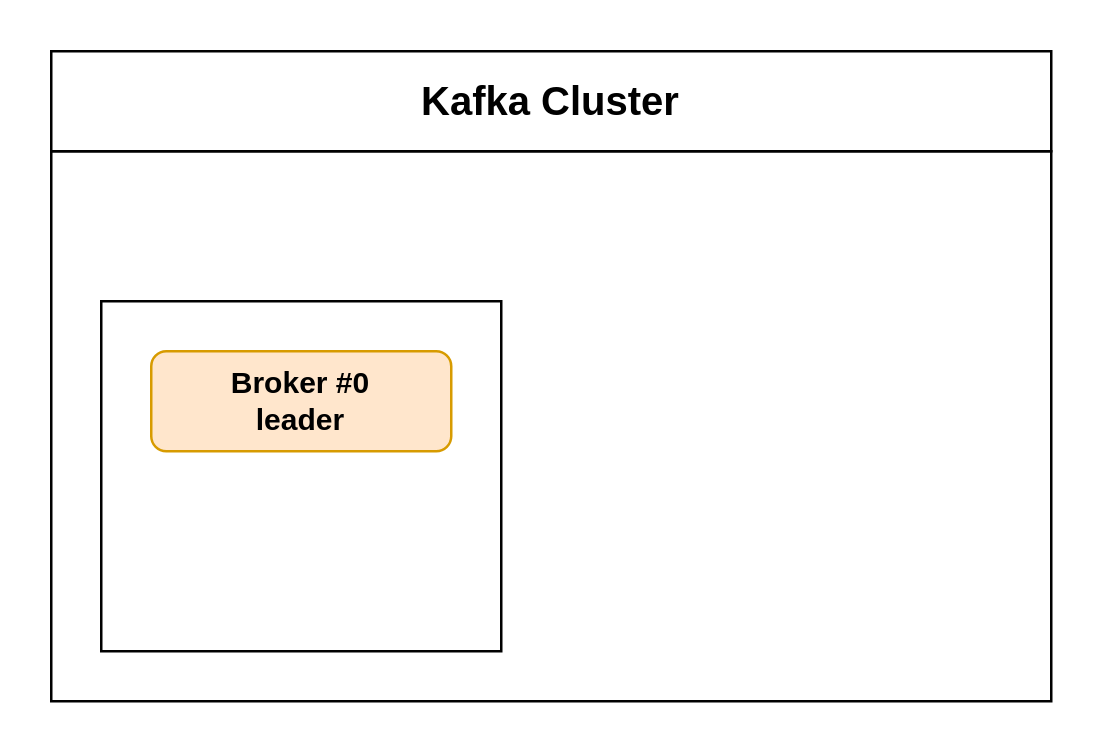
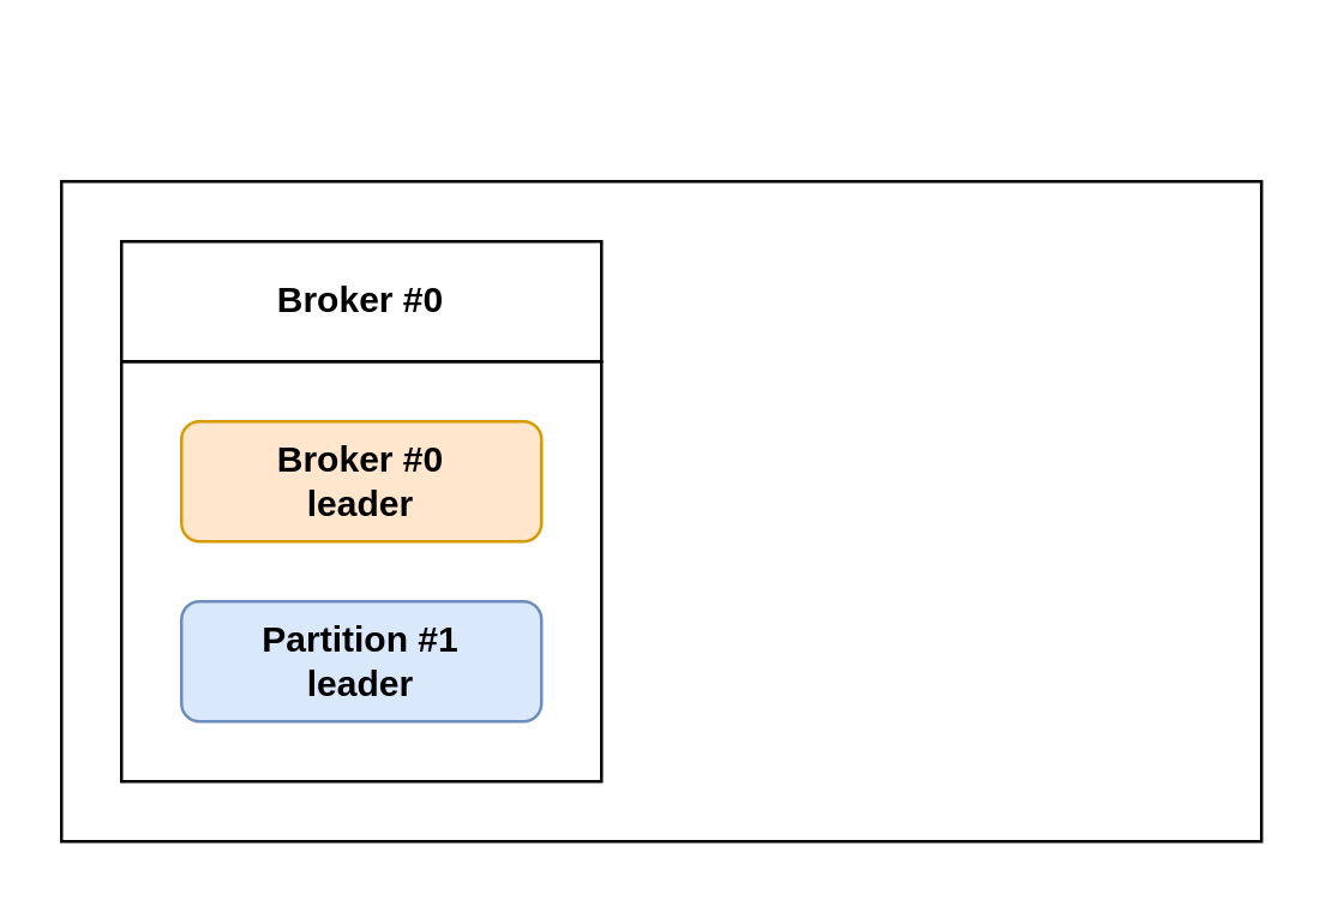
- <mxCell id="7" value="&lt;b&gt;&lt;font style=&quot;font-size: 16px&quot;&gt;Kafka Cluster&lt;/font&gt;&lt;/b&gt;" style="rounded=0;whiteSpace=wrap;html=1;" vertex="1" parent="1"><mxGeometry x="20" y="20" width="400" height="40" as="geometry" /></mxCell>
+ <mxCell id="6" value="&lt;b&gt;&lt;font style=&quot;font-size: 12px&quot;&gt;Broker #0&lt;/font&gt;&lt;/b&gt;" style="rounded=0;whiteSpace=wrap;html=1;" vertex="1" parent="1"><mxGeometry x="40" y="80" width="160" height="40" as="geometry" /></mxCell>
+ <mxCell id="5" value="&lt;b&gt;Partition #1&lt;br&gt;leader&lt;/b&gt;" style="rounded=1;whiteSpace=wrap;html=1;fillColor=#dae8fc;strokeColor=#6c8ebf;" vertex="1" parent="1"><mxGeometry x="60" y="200" width="120" height="40" as="geometry" /></mxCell>
